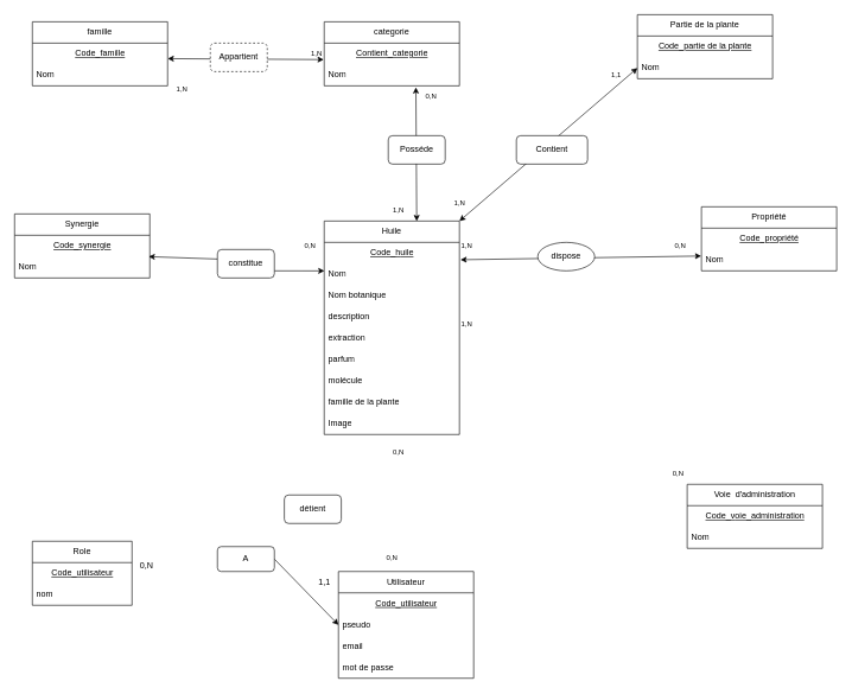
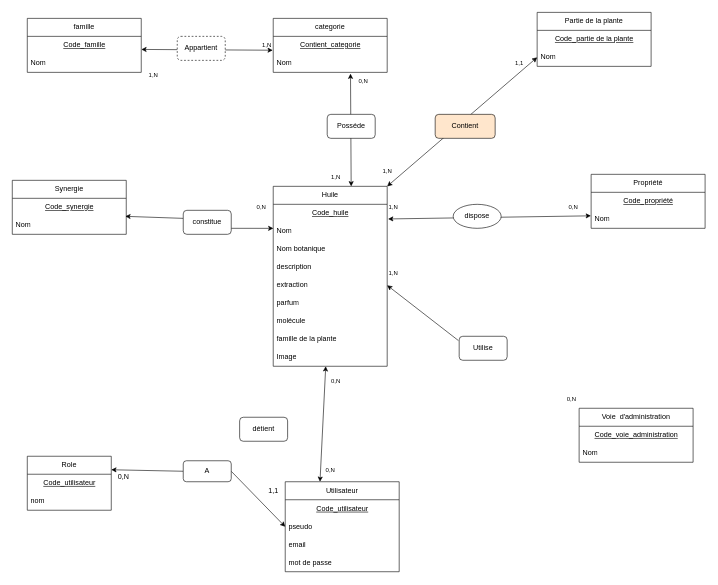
- <mxCell id="56" value="Contient" style="rounded=1;whiteSpace=wrap;html=1;" parent="1" vertex="1"><mxGeometry x="725" y="190" width="100" height="40" as="geometry" /></mxCell>
+ <mxCell id="56" value="Contient" style="rounded=1;whiteSpace=wrap;html=1;fillColor=#ffe6cc;" parent="1" vertex="1"><mxGeometry x="725" y="190" width="100" height="40" as="geometry" /></mxCell>
+ <mxCell id="58" value="" style="endArrow=none;startArrow=classic;html=1;fontSize=10;exitX=1;exitY=0.5;exitDx=0;exitDy=0;entryX=-0.016;entryY=0.178;entryDx=0;entryDy=0;entryPerimeter=0;" parent="1" source="10" target="59" edge="1"><mxGeometry width="50" height="50" relative="1" as="geometry"><mxPoint x="645" y="475" as="sourcePoint" /><mxPoint x="961.96" y="696.02" as="targetPoint" /></mxGeometry></mxCell>
+ <mxCell id="59" value="Utilise" style="rounded=1;whiteSpace=wrap;html=1;" parent="1" vertex="1"><mxGeometry x="765" y="560" width="80" height="40" as="geometry" /></mxCell>
+ <mxCell id="69" value="" style="endArrow=none;startArrow=classic;html=1;exitX=1;exitY=0.25;exitDx=0;exitDy=0;entryX=0;entryY=0.5;entryDx=0;entryDy=0;" parent="1" source="63" target="70" edge="1"><mxGeometry width="50" height="50" relative="1" as="geometry"><mxPoint x="245" y="795" as="sourcePoint" /><mxPoint x="464" y="795" as="targetPoint" /></mxGeometry></mxCell>
+ <mxCell id="51" value="" style="endArrow=classic;startArrow=classic;html=1;fontSize=10;exitX=0.305;exitY=0;exitDx=0;exitDy=0;exitPerimeter=0;" parent="1" source="27" target="5" edge="1"><mxGeometry width="50" height="50" relative="1" as="geometry"><mxPoint x="523.277" y="520" as="sourcePoint" /><mxPoint x="565" y="550" as="targetPoint" /></mxGeometry></mxCell>
